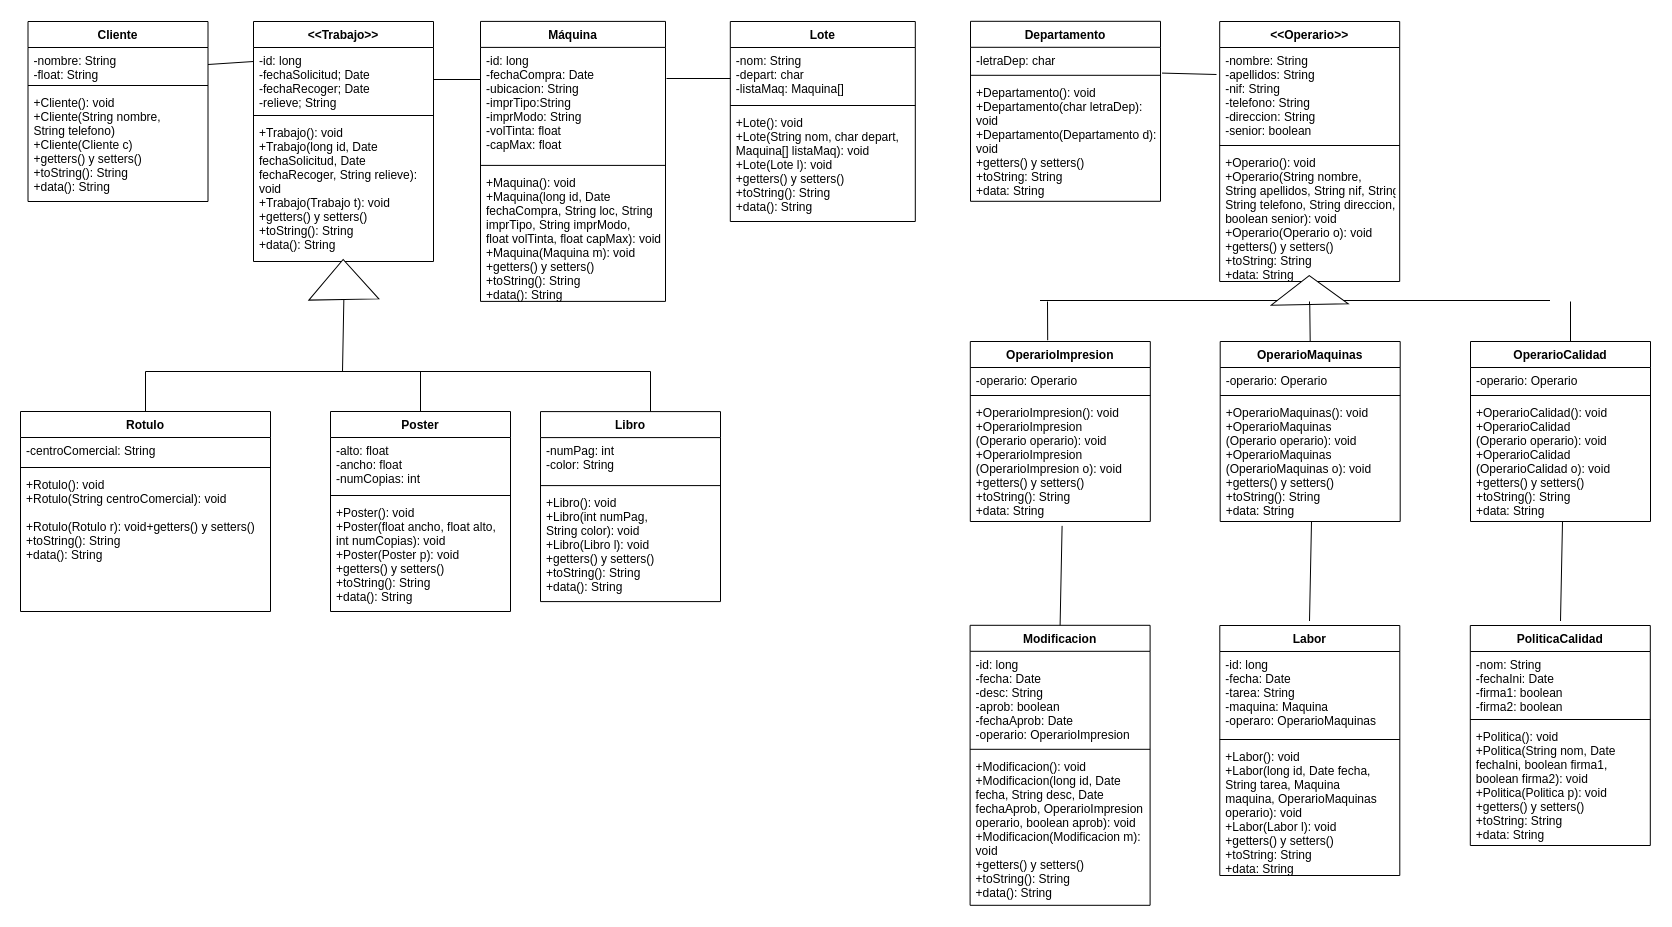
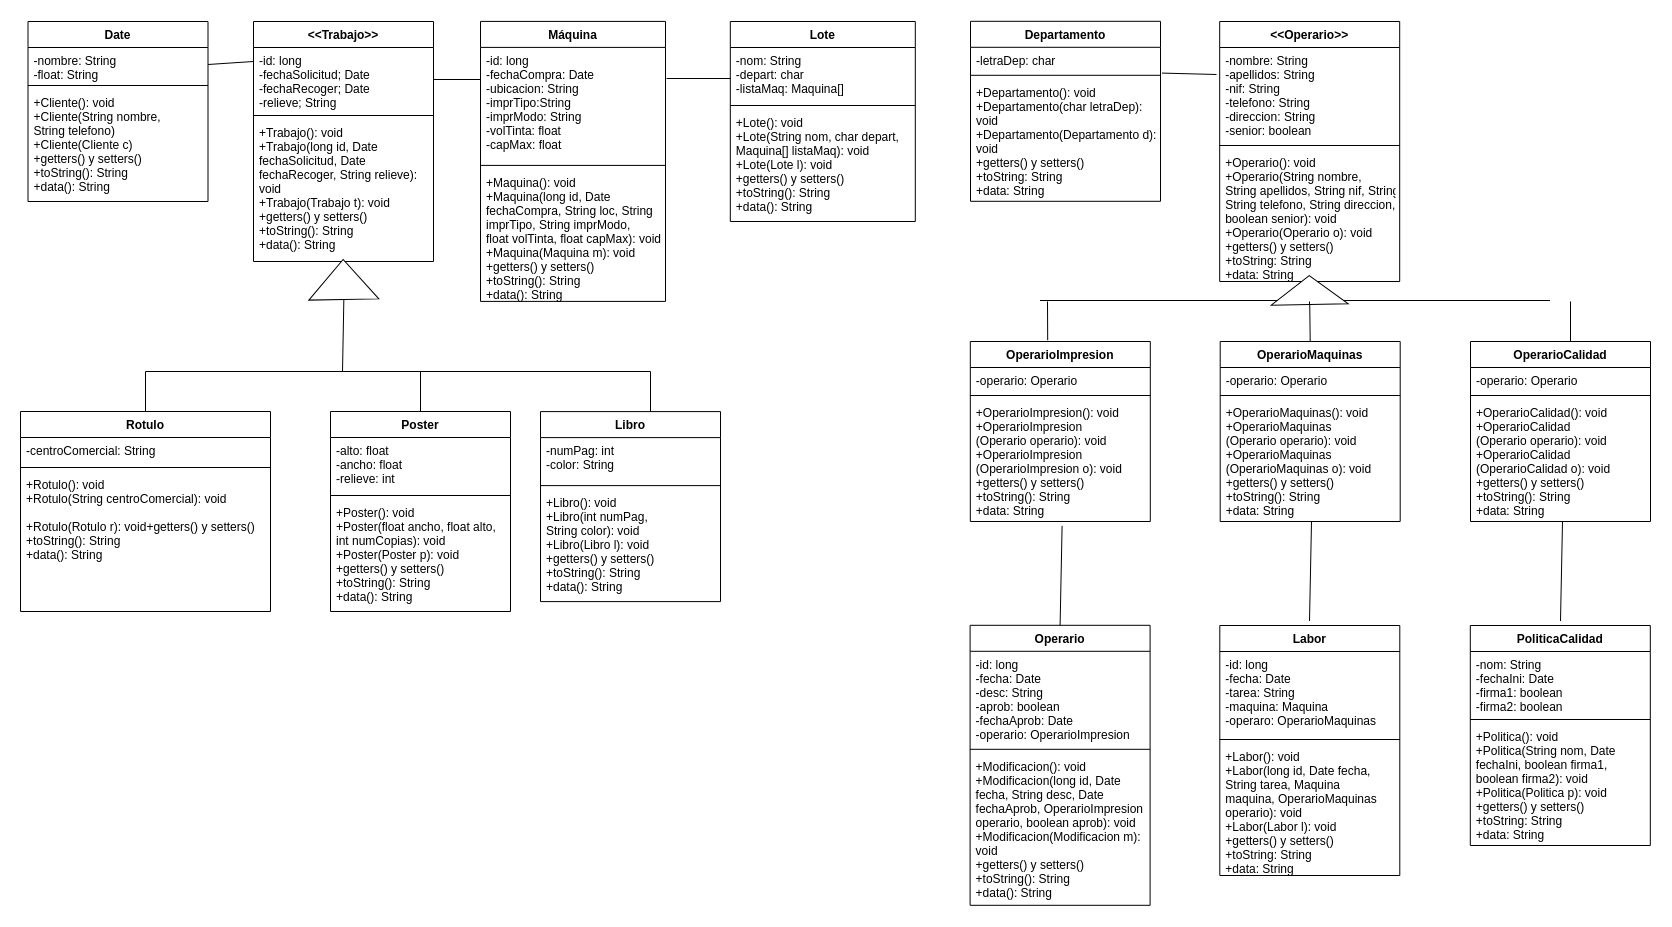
- <mxCell id="14" value="Cliente" style="swimlane;fontStyle=1;align=center;verticalAlign=top;childLayout=stackLayout;horizontal=1;startSize=26;horizontalStack=0;resizeParent=1;resizeParentMax=0;resizeLast=0;collapsible=1;marginBottom=0;" parent="1" vertex="1"><mxGeometry x="27.5" y="21" width="180" height="180" as="geometry" /></mxCell>
+ <mxCell id="14" value="Date" style="swimlane;fontStyle=1;align=center;verticalAlign=top;childLayout=stackLayout;horizontal=1;startSize=26;horizontalStack=0;resizeParent=1;resizeParentMax=0;resizeLast=0;collapsible=1;marginBottom=0;" parent="1" vertex="1"><mxGeometry x="27.5" y="21" width="180" height="180" as="geometry" /></mxCell>
- <mxCell id="11" value="-alto: float&#10;-ancho: float&#10;-numCopias: int" style="text;strokeColor=none;fillColor=none;align=left;verticalAlign=top;spacingLeft=4;spacingRight=4;overflow=hidden;rotatable=0;points=[[0,0.5],[1,0.5]];portConstraint=eastwest;" parent="10" vertex="1"><mxGeometry y="26" width="180" height="54" as="geometry" /></mxCell>
+ <mxCell id="11" value="-alto: float&#10;-ancho: float&#10;-relieve: int" style="text;strokeColor=none;fillColor=none;align=left;verticalAlign=top;spacingLeft=4;spacingRight=4;overflow=hidden;rotatable=0;points=[[0,0.5],[1,0.5]];portConstraint=eastwest;" parent="10" vertex="1"><mxGeometry y="26" width="180" height="54" as="geometry" /></mxCell>
- <mxCell id="54" value="Modificacion" style="swimlane;fontStyle=1;align=center;verticalAlign=top;childLayout=stackLayout;horizontal=1;startSize=26;horizontalStack=0;resizeParent=1;resizeParentMax=0;resizeLast=0;collapsible=1;marginBottom=0;" parent="1" vertex="1"><mxGeometry x="969.6" y="624.8" width="180" height="280" as="geometry" /></mxCell>
+ <mxCell id="54" value="Operario" style="swimlane;fontStyle=1;align=center;verticalAlign=top;childLayout=stackLayout;horizontal=1;startSize=26;horizontalStack=0;resizeParent=1;resizeParentMax=0;resizeLast=0;collapsible=1;marginBottom=0;" parent="1" vertex="1"><mxGeometry x="969.6" y="624.8" width="180" height="280" as="geometry" /></mxCell>
